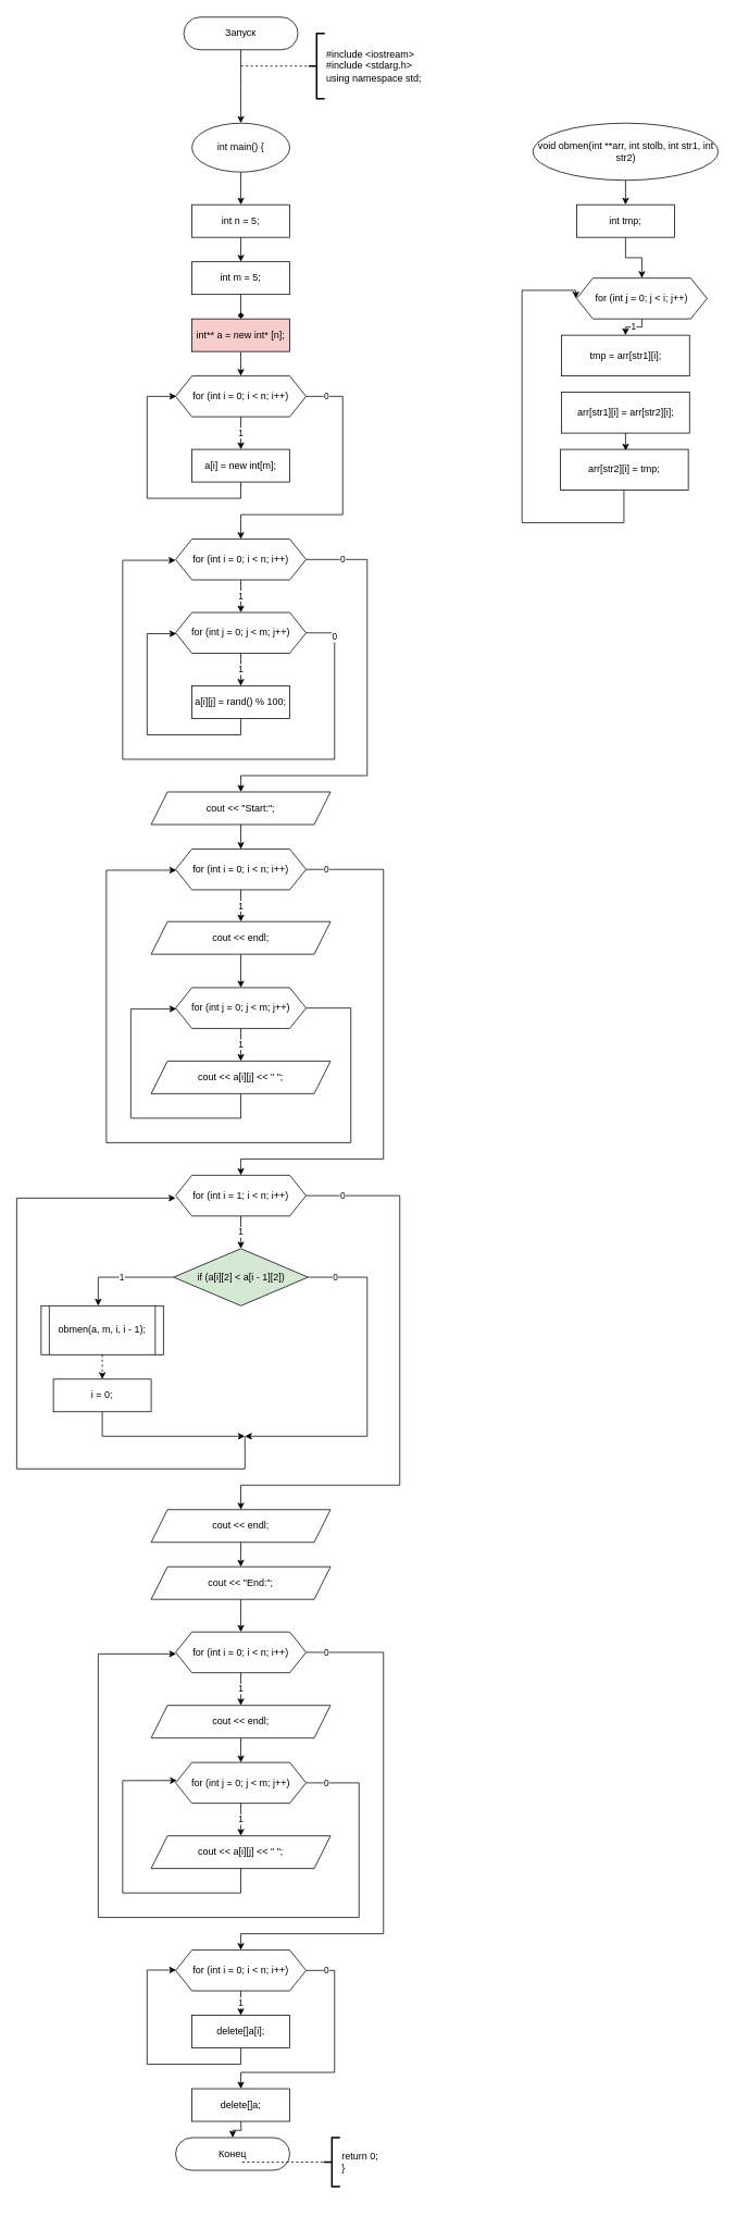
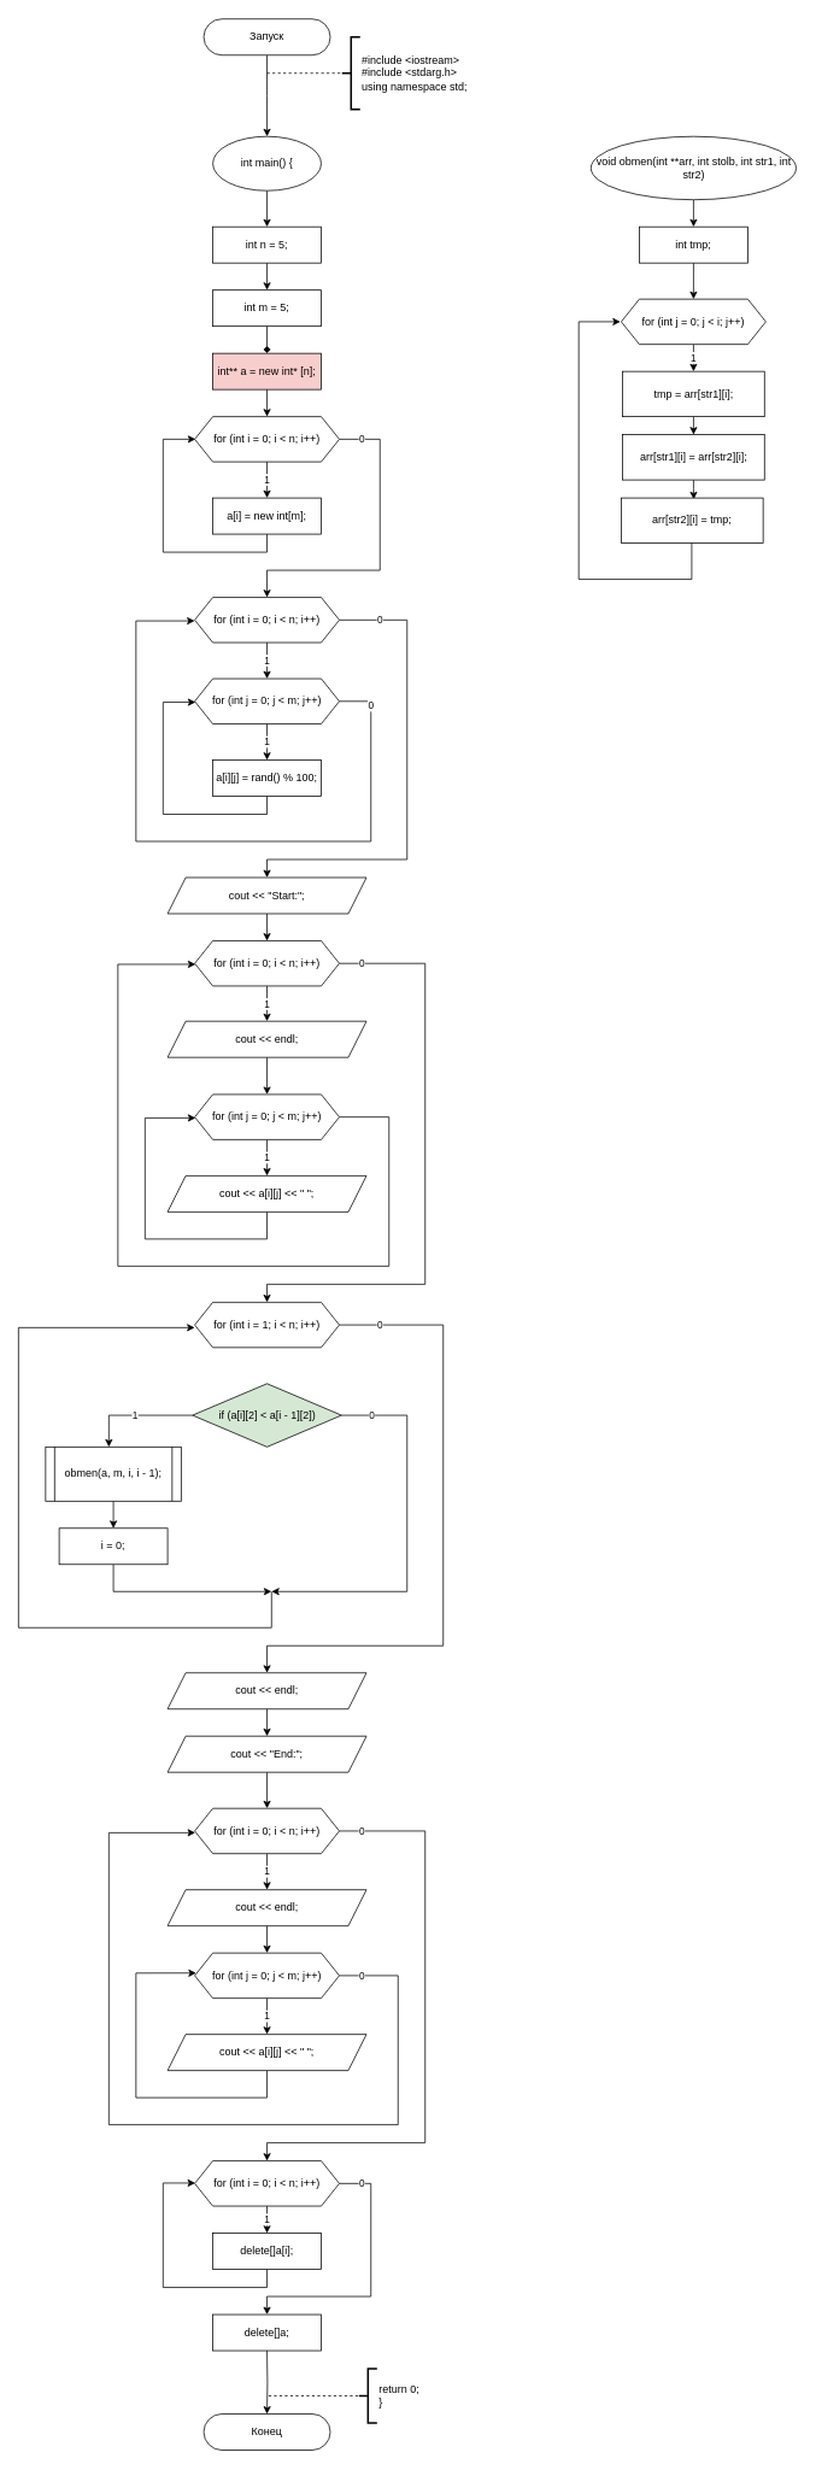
- <mxCell id="19" value="for (int j = 0; j &amp;lt; i; j++)" style="shape=hexagon;perimeter=hexagonPerimeter2;whiteSpace=wrap;html=1;fixedSize=1;" parent="1" vertex="1"><mxGeometry x="707" y="340" width="160" height="50" as="geometry" /></mxCell>
+ <mxCell id="19" value="for (int j = 0; j &amp;lt; i; j++)" style="shape=hexagon;perimeter=hexagonPerimeter2;whiteSpace=wrap;html=1;fixedSize=1;" parent="1" vertex="1"><mxGeometry x="687" y="330" width="160" height="50" as="geometry" /></mxCell>
+ <mxCell id="21" style="edgeStyle=orthogonalEdgeStyle;rounded=0;html=1;" edge="1" parent="1" source="22" target="84"><mxGeometry relative="1" as="geometry" /></mxCell>
- <mxCell id="52" value="1" style="edgeStyle=orthogonalEdgeStyle;rounded=0;html=1;" edge="1" parent="1" source="54" target="57"><mxGeometry relative="1" as="geometry" /></mxCell>
- <mxCell id="58" value="" style="edgeStyle=orthogonalEdgeStyle;rounded=0;html=1;dashed=1;" edge="1" parent="1" source="59" target="61"><mxGeometry relative="1" as="geometry" /></mxCell>
+ <mxCell id="58" value="" style="edgeStyle=orthogonalEdgeStyle;rounded=0;html=1;" edge="1" parent="1" source="59" target="61"><mxGeometry relative="1" as="geometry" /></mxCell>
- <mxCell id="6" value="Конец" style="rounded=1;whiteSpace=wrap;html=1;arcSize=50;" parent="1" vertex="1"><mxGeometry x="215" y="2620" width="140" height="40" as="geometry" /></mxCell>
+ <mxCell id="6" value="Конец" style="rounded=1;whiteSpace=wrap;html=1;arcSize=50;" parent="1" vertex="1"><mxGeometry x="225" y="2670" width="140" height="40" as="geometry" /></mxCell>
